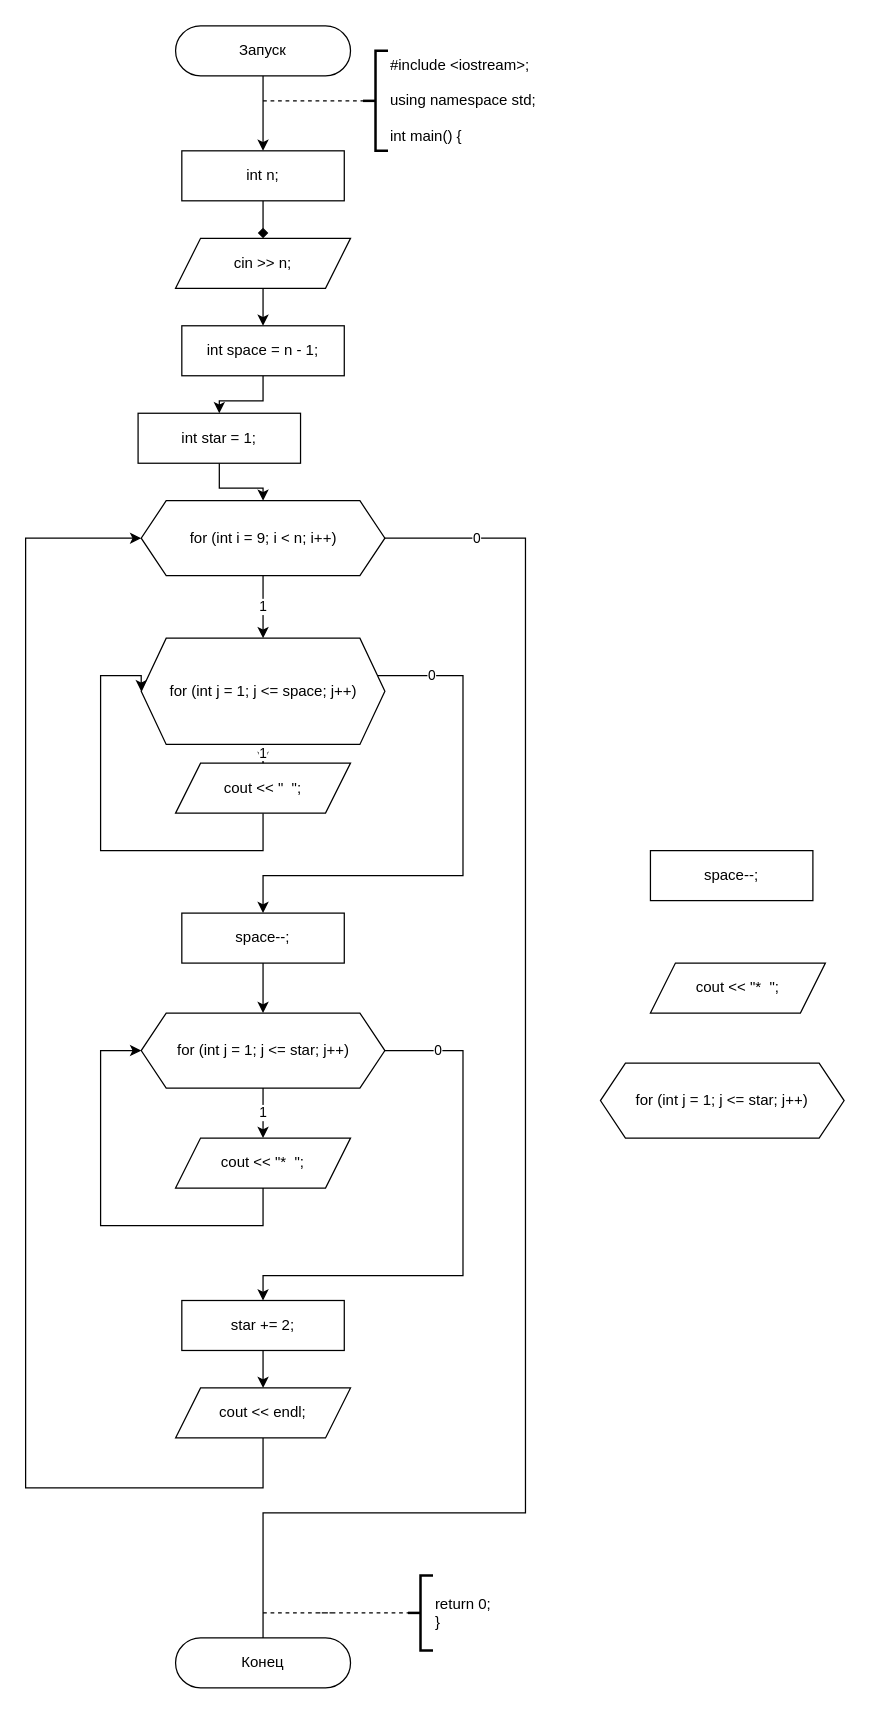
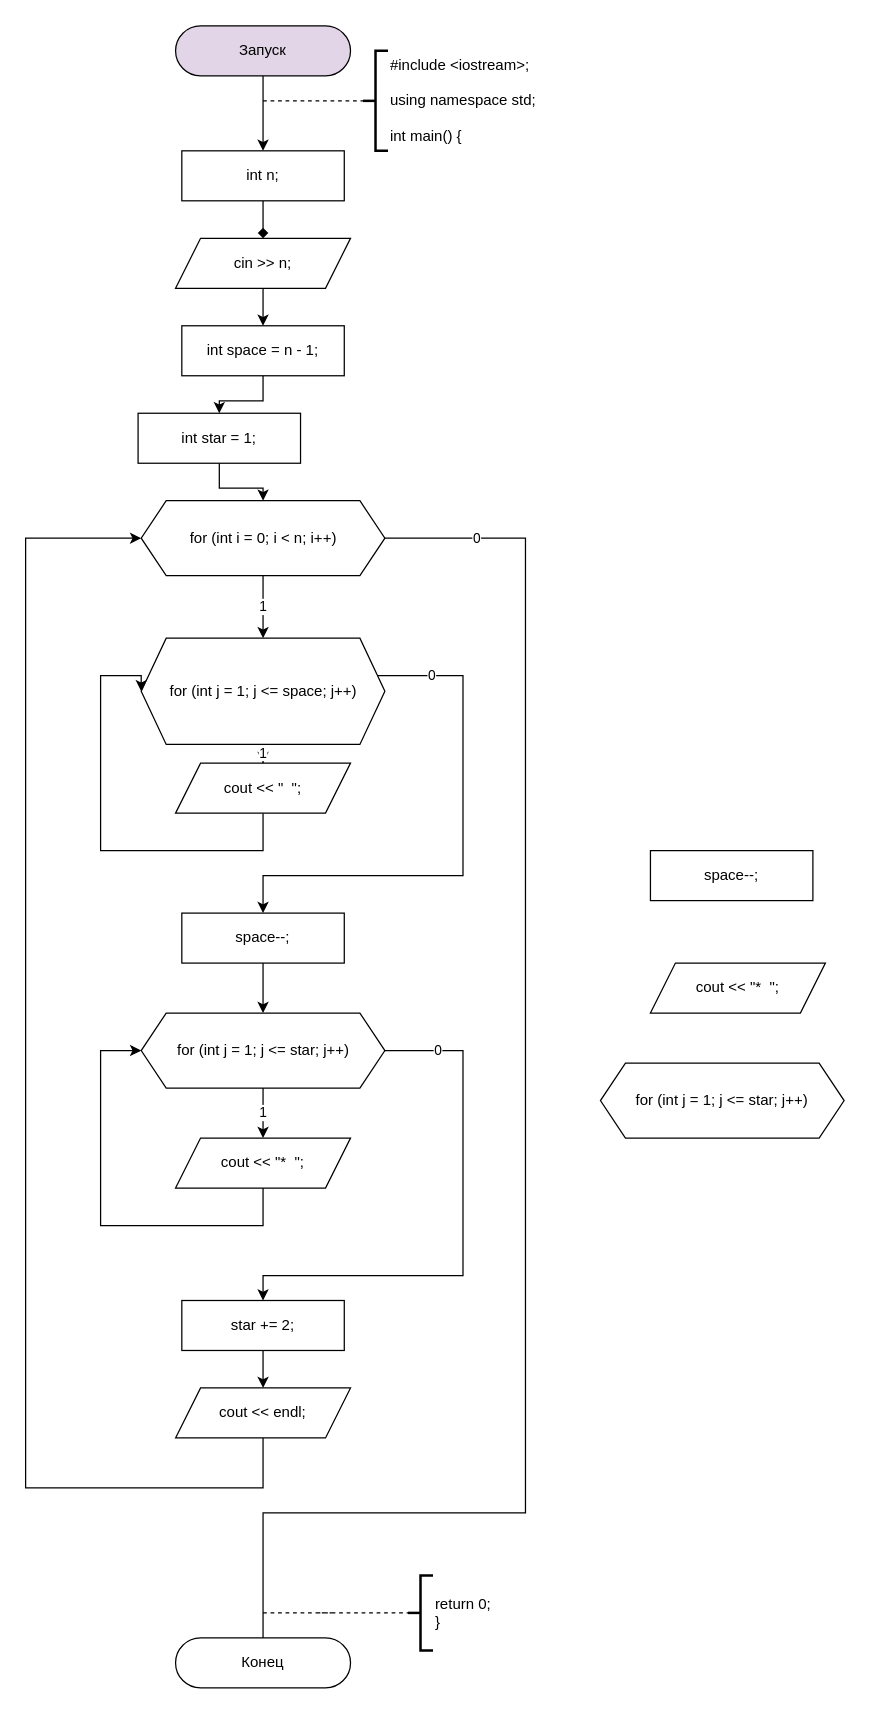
- <mxCell id="3" value="Запуск" style="rounded=1;whiteSpace=wrap;html=1;arcSize=50;" vertex="1" parent="1"><mxGeometry x="140" y="20" width="140" height="40" as="geometry" /></mxCell>
+ <mxCell id="3" value="Запуск" style="rounded=1;whiteSpace=wrap;html=1;arcSize=50;fillColor=#e1d5e7;" vertex="1" parent="1"><mxGeometry x="140" y="20" width="140" height="40" as="geometry" /></mxCell>
- <mxCell id="13" value="for (int i = 9; i &amp;lt; n; i++)" style="shape=hexagon;perimeter=hexagonPerimeter2;whiteSpace=wrap;html=1;fixedSize=1;" vertex="1" parent="1"><mxGeometry x="112.5" y="400" width="195" height="60" as="geometry" /></mxCell>
+ <mxCell id="13" value="for (int i = 0; i &amp;lt; n; i++)" style="shape=hexagon;perimeter=hexagonPerimeter2;whiteSpace=wrap;html=1;fixedSize=1;" vertex="1" parent="1"><mxGeometry x="112.5" y="400" width="195" height="60" as="geometry" /></mxCell>
